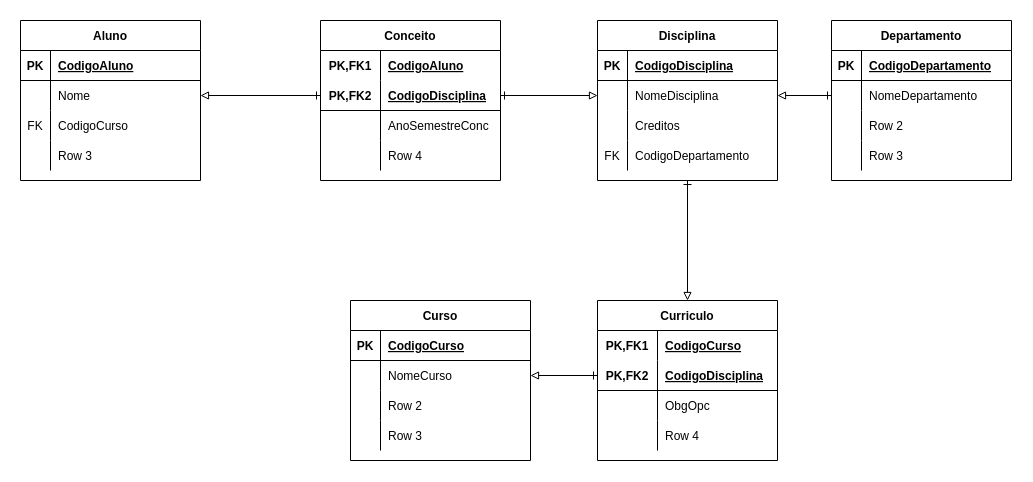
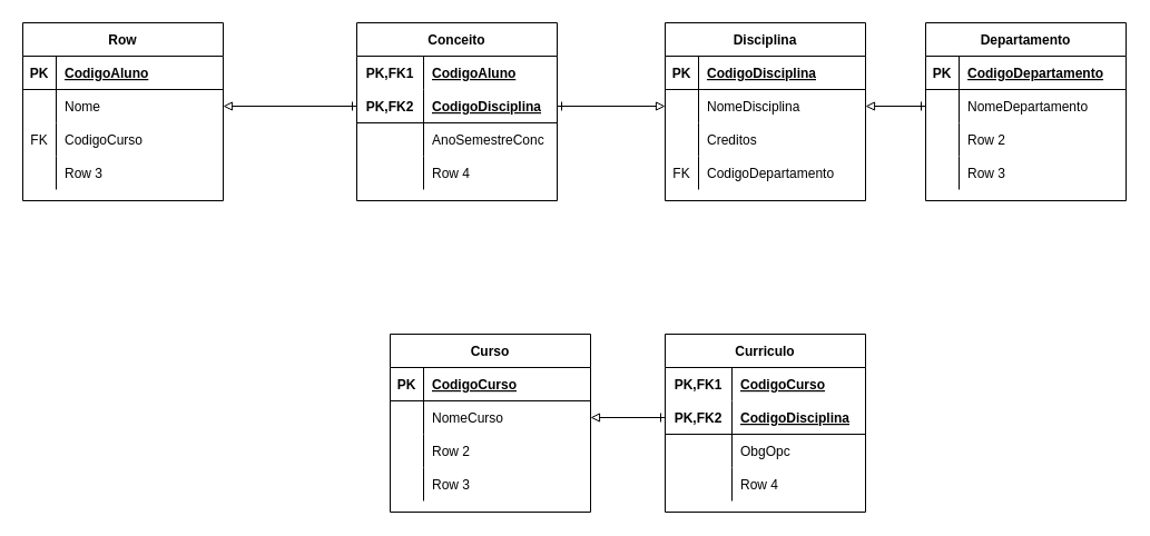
- <mxCell id="2" value="Aluno" style="shape=table;startSize=30;container=1;collapsible=1;childLayout=tableLayout;fixedRows=1;rowLines=0;fontStyle=1;align=center;resizeLast=1;fillColor=none;" vertex="1" parent="1"><mxGeometry x="20" y="20" width="180" height="160" as="geometry" /></mxCell>
+ <mxCell id="2" value="Row" style="shape=table;startSize=30;container=1;collapsible=1;childLayout=tableLayout;fixedRows=1;rowLines=0;fontStyle=1;align=center;resizeLast=1;fillColor=none;" vertex="1" parent="1"><mxGeometry x="20" y="20" width="180" height="160" as="geometry" /></mxCell>
- <mxCell id="41" style="edgeStyle=orthogonalEdgeStyle;rounded=0;orthogonalLoop=1;jettySize=auto;html=1;exitX=0.5;exitY=0;exitDx=0;exitDy=0;entryX=0.5;entryY=1;entryDx=0;entryDy=0;startArrow=block;startFill=0;endArrow=ERone;endFill=0;" edge="1" parent="1" source="42" target="28"><mxGeometry relative="1" as="geometry" /></mxCell>
